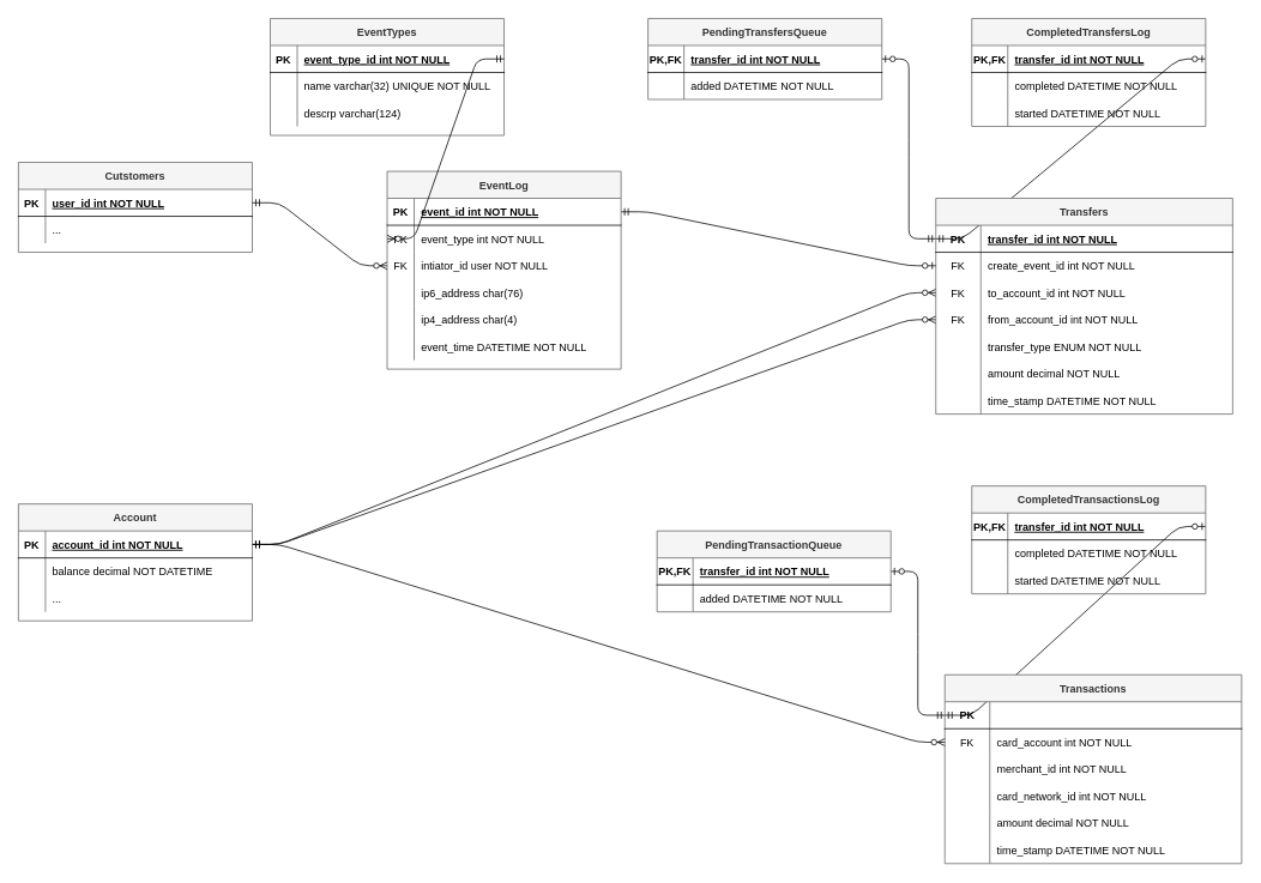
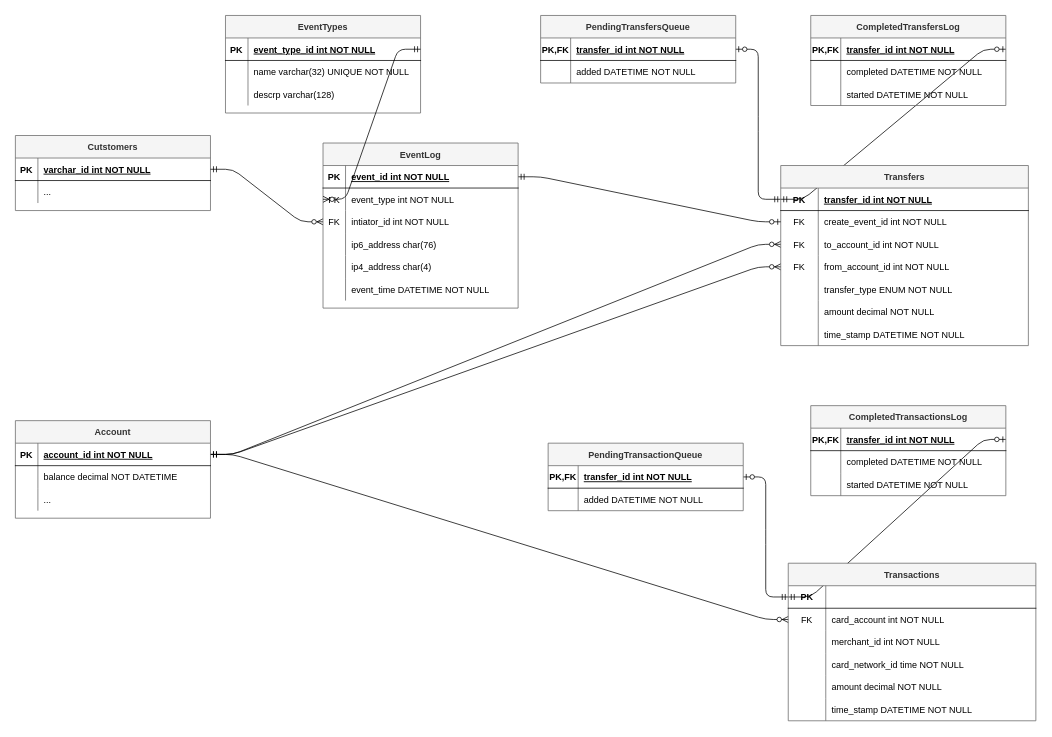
- <mxCell id="54" value="descrp varchar(124)" style="shape=partialRectangle;connectable=0;fillColor=none;top=0;left=0;bottom=0;right=0;align=left;spacingLeft=6;overflow=hidden;" vertex="1" parent="52"><mxGeometry x="30" width="230" height="30" as="geometry" /></mxCell>
+ <mxCell id="54" value="descrp varchar(128)" style="shape=partialRectangle;connectable=0;fillColor=none;top=0;left=0;bottom=0;right=0;align=left;spacingLeft=6;overflow=hidden;" vertex="1" parent="52"><mxGeometry x="30" width="230" height="30" as="geometry" /></mxCell>
- <mxCell id="41" value="user_id int NOT NULL" style="shape=partialRectangle;connectable=0;fillColor=none;top=0;left=0;bottom=0;right=0;align=left;spacingLeft=6;fontStyle=5;overflow=hidden;" vertex="1" parent="39"><mxGeometry x="30" width="230" height="30" as="geometry" /></mxCell>
+ <mxCell id="41" value="varchar_id int NOT NULL" style="shape=partialRectangle;connectable=0;fillColor=none;top=0;left=0;bottom=0;right=0;align=left;spacingLeft=6;fontStyle=5;overflow=hidden;" vertex="1" parent="39"><mxGeometry x="30" width="230" height="30" as="geometry" /></mxCell>
- <mxCell id="121" value="intiator_id user NOT NULL" style="shape=partialRectangle;connectable=0;fillColor=none;top=0;left=0;bottom=0;right=0;align=left;spacingLeft=6;overflow=hidden;" vertex="1" parent="119"><mxGeometry x="30" width="230" height="30" as="geometry" /></mxCell>
+ <mxCell id="121" value="intiator_id int NOT NULL" style="shape=partialRectangle;connectable=0;fillColor=none;top=0;left=0;bottom=0;right=0;align=left;spacingLeft=6;overflow=hidden;" vertex="1" parent="119"><mxGeometry x="30" width="230" height="30" as="geometry" /></mxCell>
- <mxCell id="66" value="card_network_id int NOT NULL" style="shape=partialRectangle;connectable=0;fillColor=none;top=0;left=0;bottom=0;right=0;align=left;spacingLeft=6;overflow=hidden;" parent="64" vertex="1"><mxGeometry x="50" width="280" height="30" as="geometry" /></mxCell>
+ <mxCell id="66" value="card_network_id time NOT NULL" style="shape=partialRectangle;connectable=0;fillColor=none;top=0;left=0;bottom=0;right=0;align=left;spacingLeft=6;overflow=hidden;" parent="64" vertex="1"><mxGeometry x="50" width="280" height="30" as="geometry" /></mxCell>
